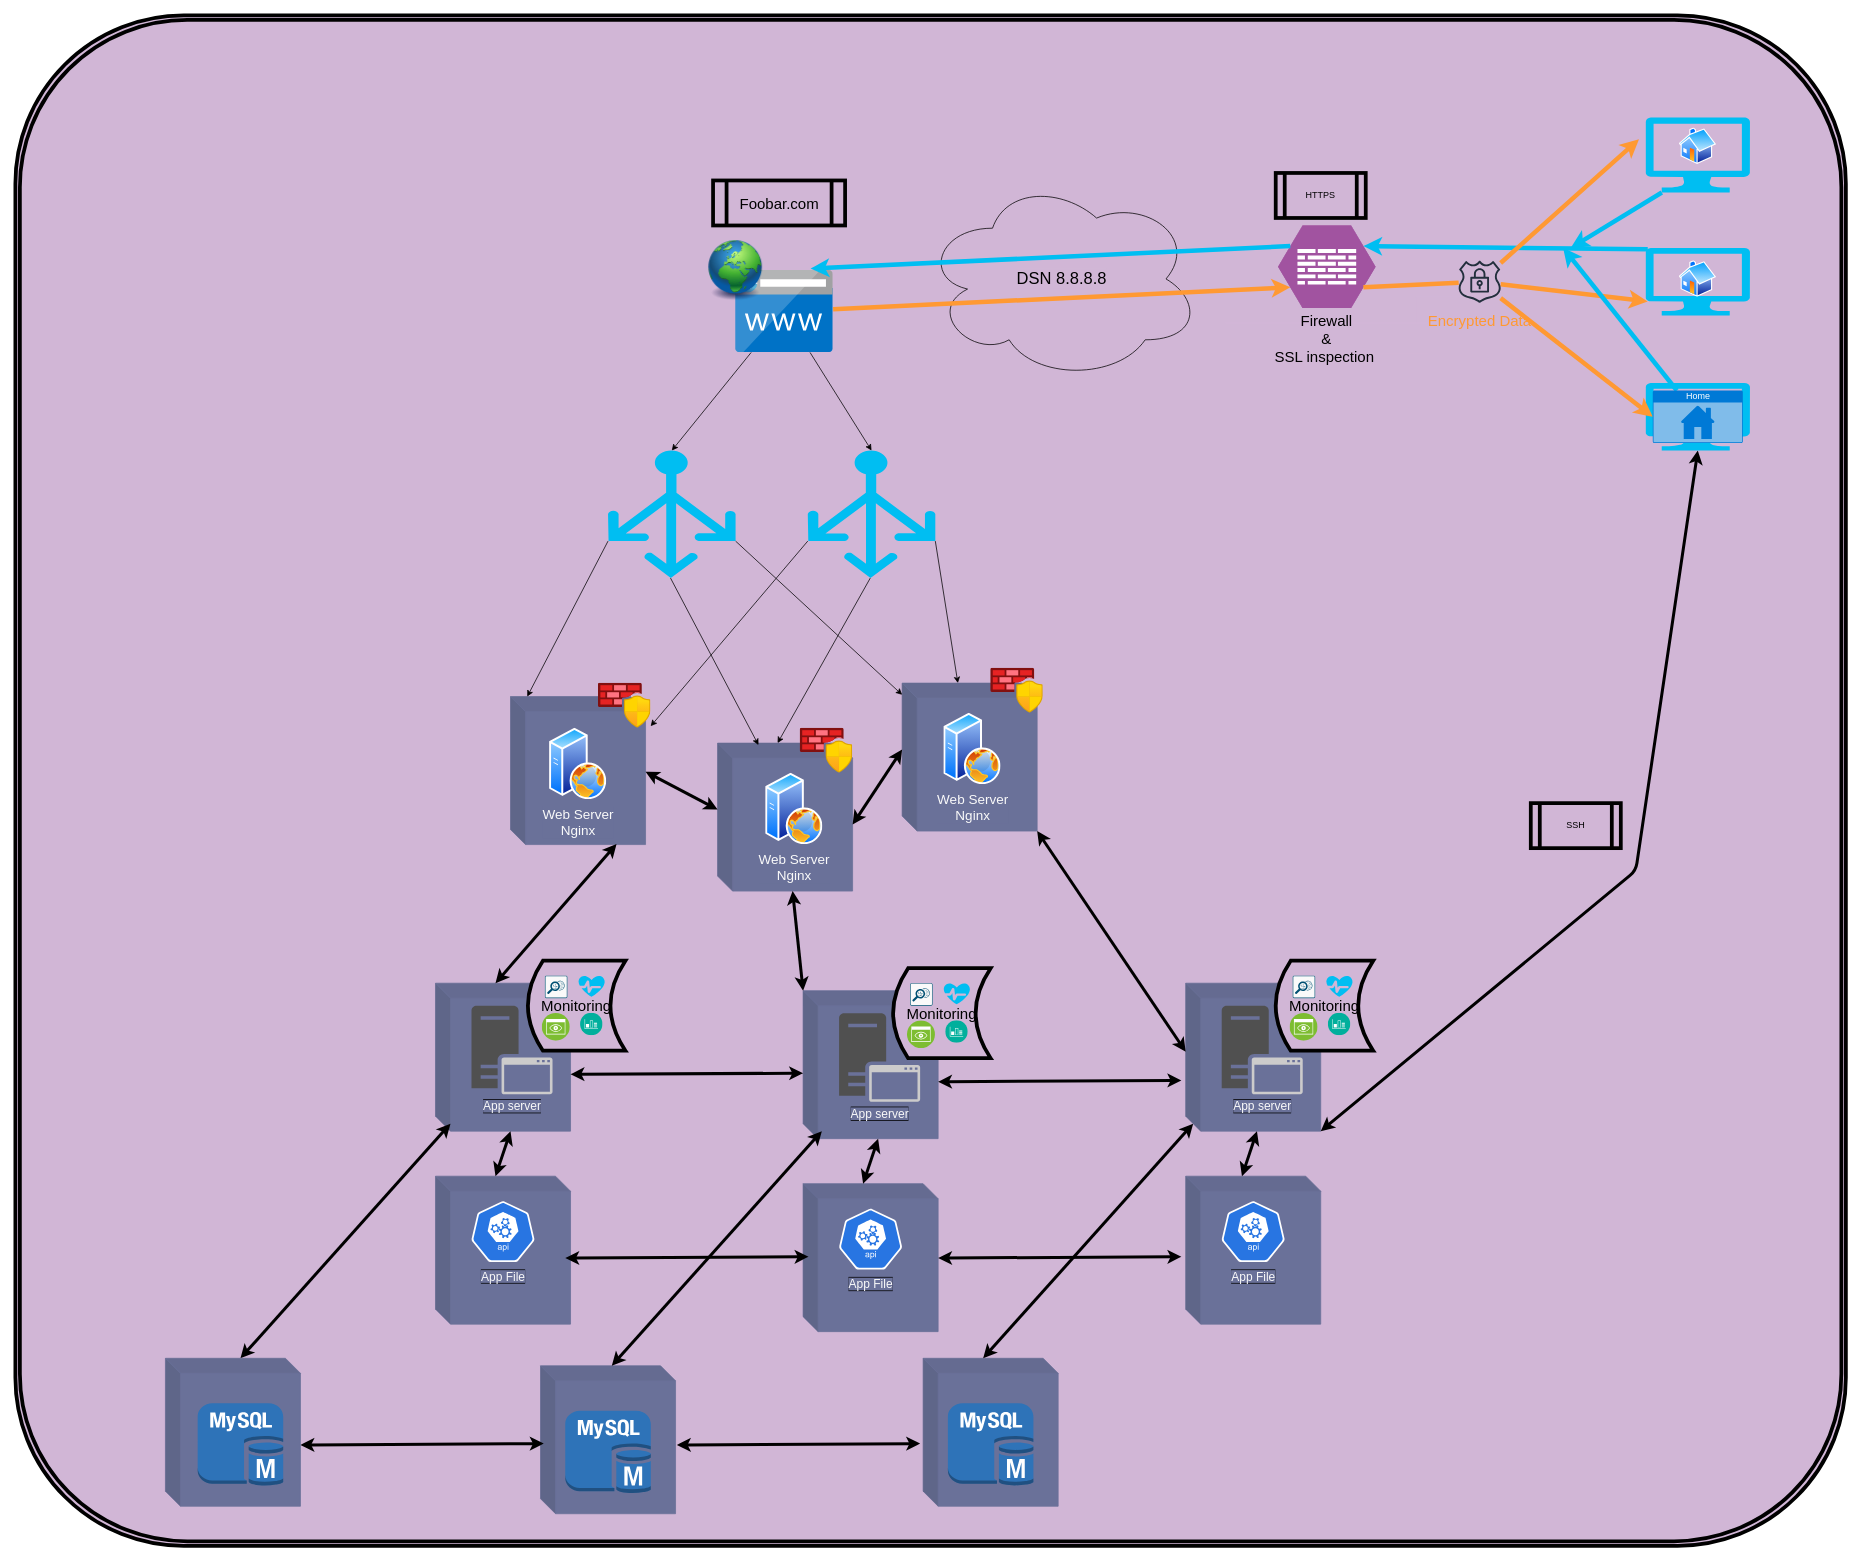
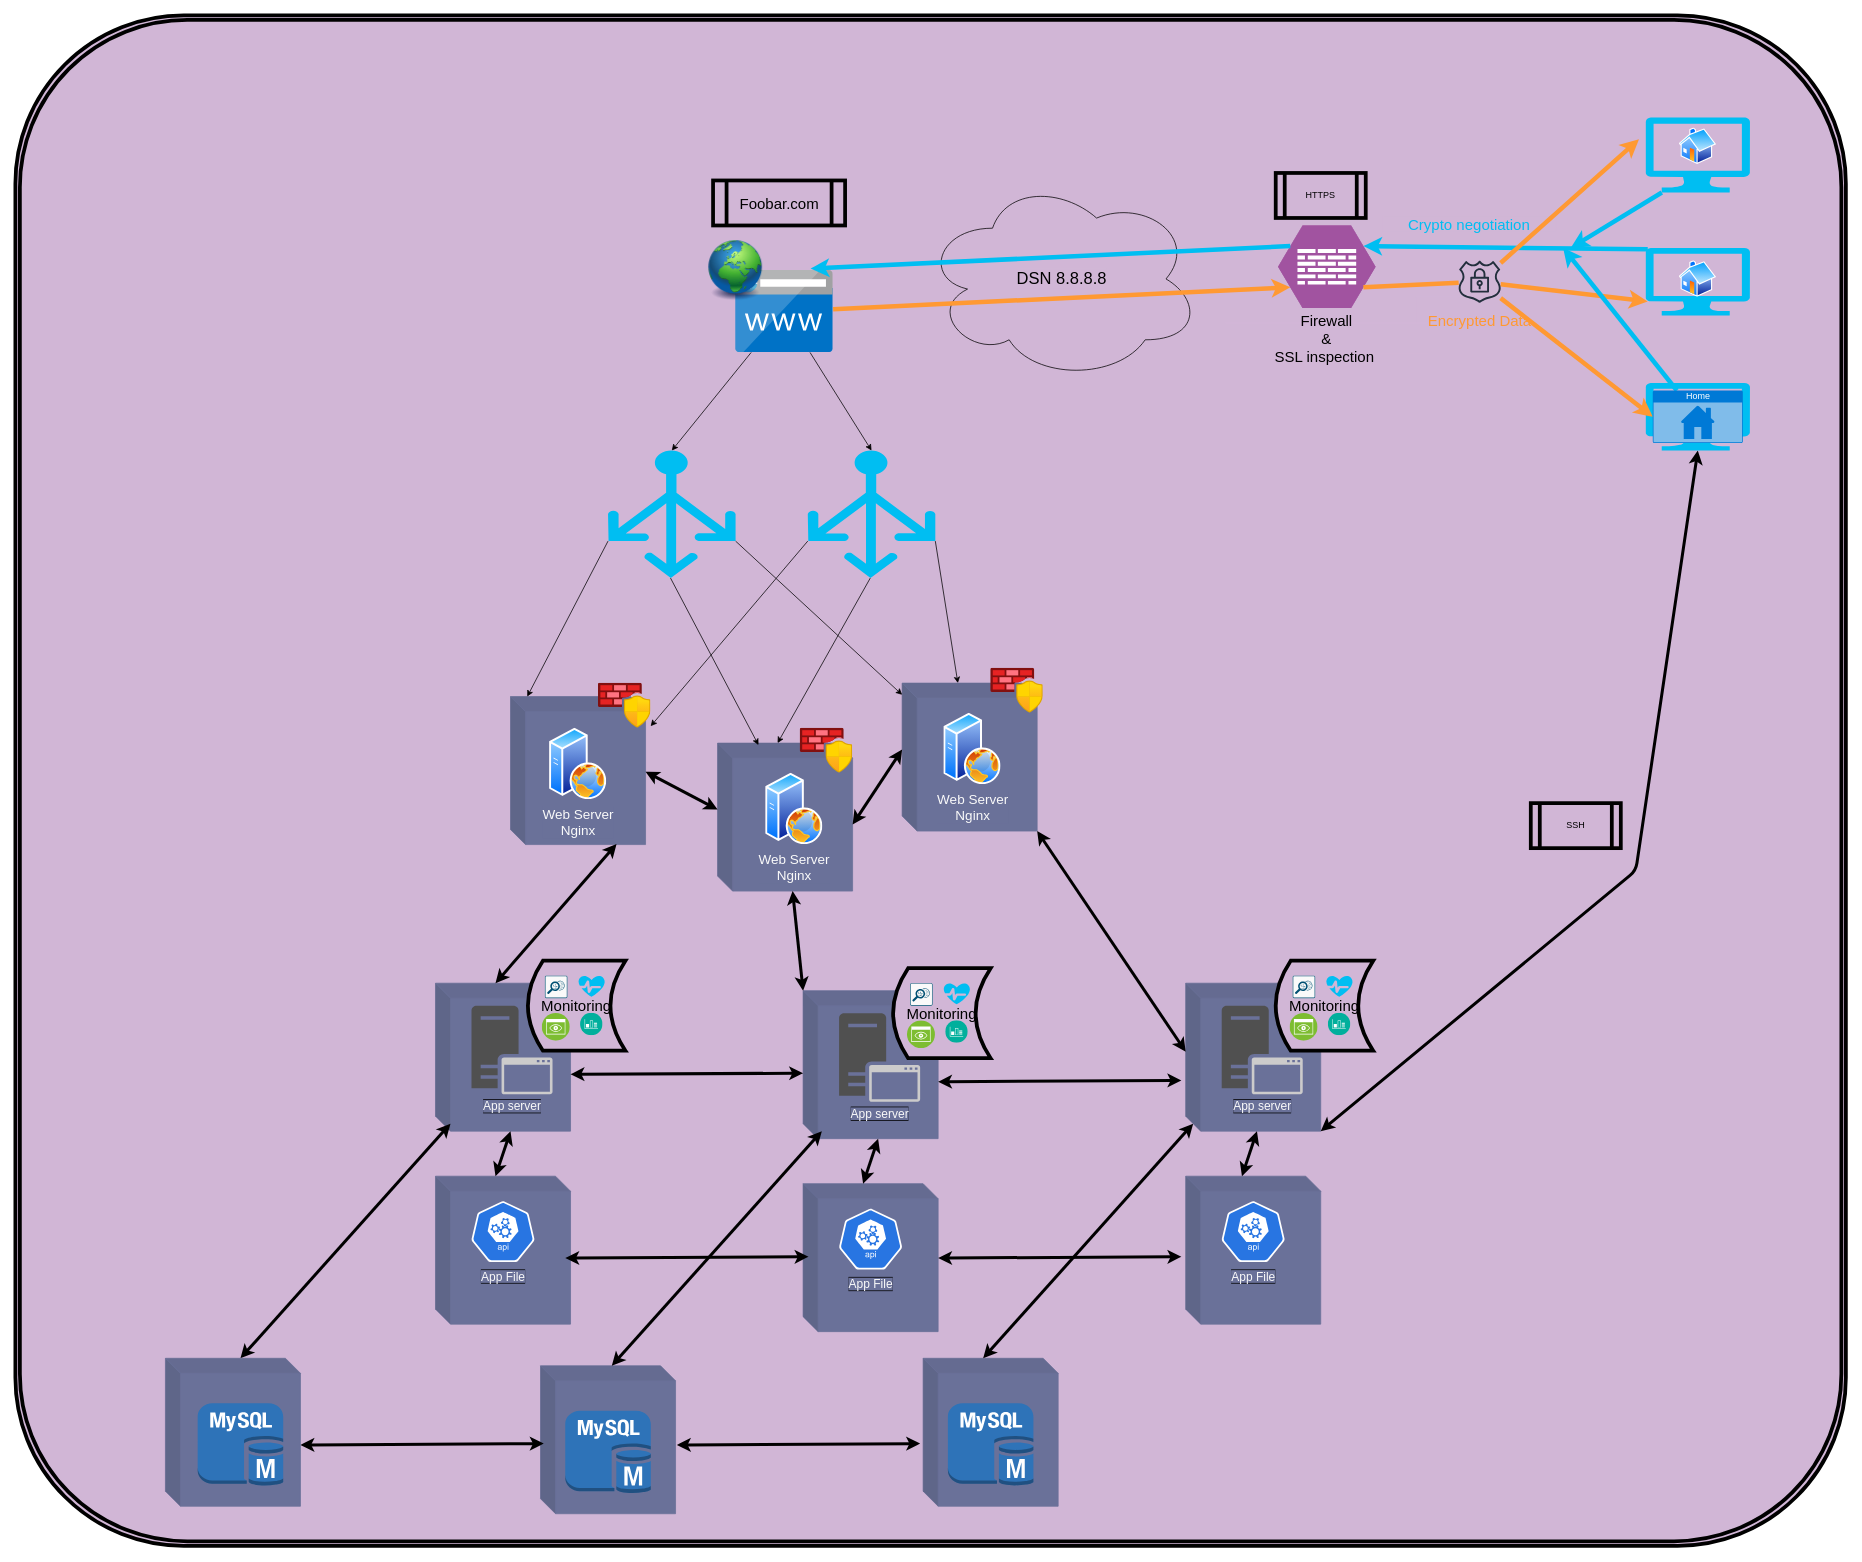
+ <mxCell id="82" value="Crypto negotiation" style="rounded=0;whiteSpace=wrap;html=1;strokeColor=#D1B6D6;fontSize=20;fontColor=#00BEF2;fillColor=#D1B6D6;" vertex="1" parent="1"><mxGeometry x="1843.13" y="288" width="230" height="20" as="geometry" /></mxCell>
